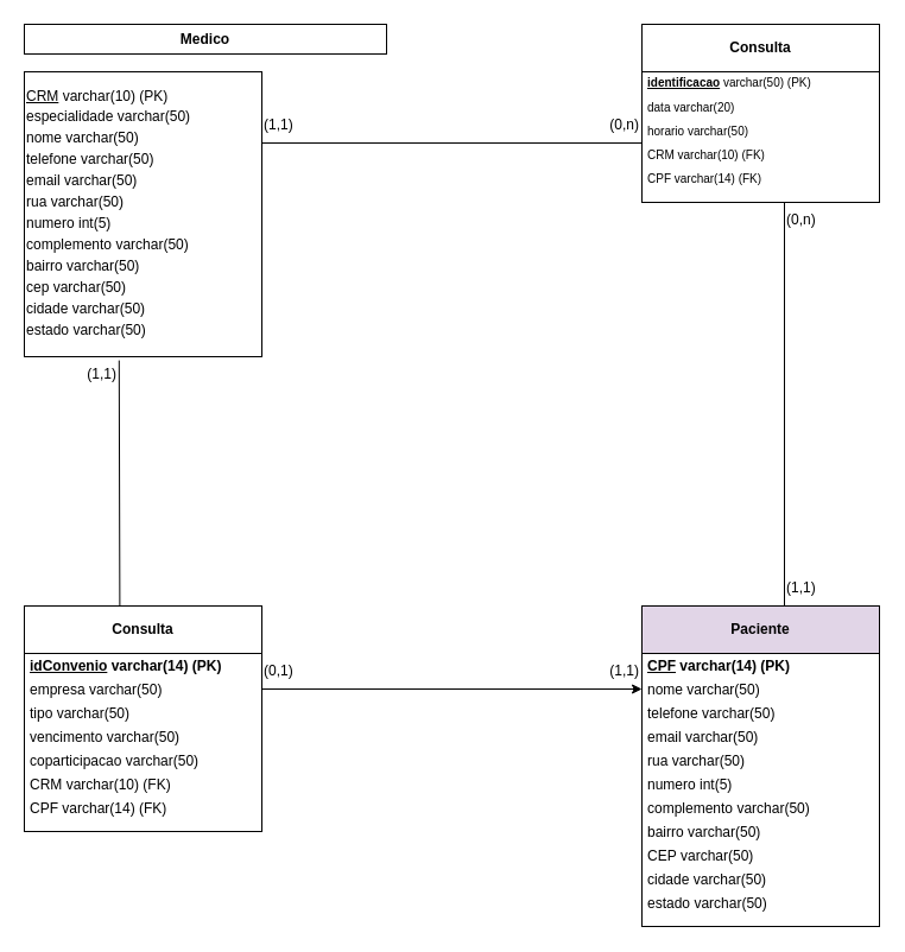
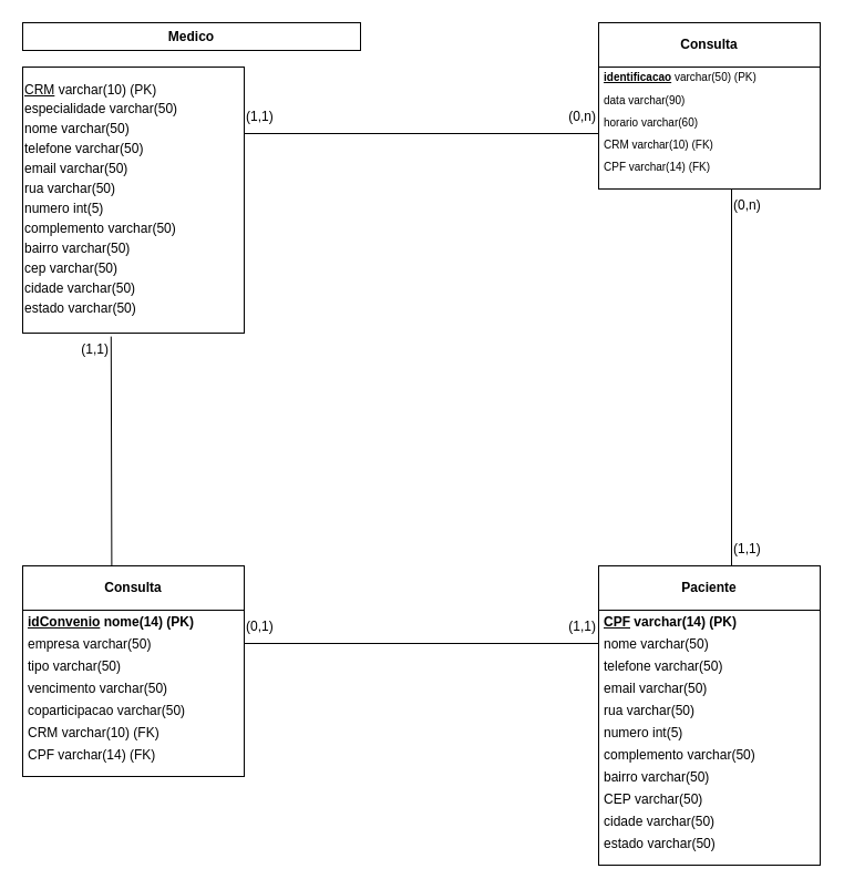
- <mxCell id="10" value="&lt;p style=&quot;text-align: center; line-height: 12px; font-size: 10px;&quot;&gt;data varchar(20)&lt;/p&gt;" style="text;html=1;align=left;verticalAlign=middle;whiteSpace=wrap;rounded=0;spacingLeft=5;spacing=0;horizontal=1;fontSize=10;spacingTop=0;" vertex="1" parent="1"><mxGeometry x="540" y="80" width="200" height="20" as="geometry" /></mxCell>
+ <mxCell id="10" value="&lt;p style=&quot;text-align: center; line-height: 12px; font-size: 10px;&quot;&gt;data varchar(90)&lt;/p&gt;" style="text;html=1;align=left;verticalAlign=middle;whiteSpace=wrap;rounded=0;spacingLeft=5;spacing=0;horizontal=1;fontSize=10;spacingTop=0;" vertex="1" parent="1"><mxGeometry x="540" y="80" width="200" height="20" as="geometry" /></mxCell>
- <mxCell id="7" value="&lt;p style=&quot;text-align: center; line-height: 12px; font-size: 10px;&quot;&gt;horario varchar(50)&lt;/p&gt;" style="text;html=1;align=left;verticalAlign=middle;whiteSpace=wrap;rounded=0;spacingLeft=5;spacing=0;horizontal=1;fontSize=10;spacingTop=0;" vertex="1" parent="1"><mxGeometry x="540" y="100" width="200" height="20" as="geometry" /></mxCell>
+ <mxCell id="7" value="&lt;p style=&quot;text-align: center; line-height: 12px; font-size: 10px;&quot;&gt;horario varchar(60)&lt;/p&gt;" style="text;html=1;align=left;verticalAlign=middle;whiteSpace=wrap;rounded=0;spacingLeft=5;spacing=0;horizontal=1;fontSize=10;spacingTop=0;" vertex="1" parent="1"><mxGeometry x="540" y="100" width="200" height="20" as="geometry" /></mxCell>
- <mxCell id="11" value="Paciente" style="rounded=0;whiteSpace=wrap;html=1;fontStyle=1;fillColor=#e1d5e7;" vertex="1" parent="1"><mxGeometry x="540" y="510" width="200" height="40" as="geometry" /></mxCell>
+ <mxCell id="11" value="Paciente" style="rounded=0;whiteSpace=wrap;html=1;fontStyle=1" vertex="1" parent="1"><mxGeometry x="540" y="510" width="200" height="40" as="geometry" /></mxCell>
- <mxCell id="30" value="&lt;p style=&quot;text-align: center; font-weight: 700; line-height: 12px; font-size: 12px;&quot;&gt;&lt;u style=&quot;font-size: 12px;&quot;&gt;idConvenio&lt;/u&gt;&amp;nbsp;varchar(14) (PK)&lt;/p&gt;" style="text;html=1;align=left;verticalAlign=middle;whiteSpace=wrap;rounded=0;spacingLeft=0;spacing=5;horizontal=1;fontSize=12;spacingTop=0;" vertex="1" parent="1"><mxGeometry x="20" y="550" width="200" height="20" as="geometry" /></mxCell>
+ <mxCell id="30" value="&lt;p style=&quot;text-align: center; font-weight: 700; line-height: 12px; font-size: 12px;&quot;&gt;&lt;u style=&quot;font-size: 12px;&quot;&gt;idConvenio&lt;/u&gt;&amp;nbsp;nome(14) (PK)&lt;/p&gt;" style="text;html=1;align=left;verticalAlign=middle;whiteSpace=wrap;rounded=0;spacingLeft=0;spacing=5;horizontal=1;fontSize=12;spacingTop=0;" vertex="1" parent="1"><mxGeometry x="20" y="550" width="200" height="20" as="geometry" /></mxCell>
- <mxCell id="23" value="" style="endArrow=classic;html=1;rounded=0;exitX=1;exitY=0.5;exitDx=0;exitDy=0;entryX=0;entryY=0.5;entryDx=0;entryDy=0;" edge="1" parent="1" source="31" target="17"><mxGeometry width="50" height="50" relative="1" as="geometry"><mxPoint x="260" y="460" as="sourcePoint" /><mxPoint x="310" y="410" as="targetPoint" /></mxGeometry></mxCell>
+ <mxCell id="23" value="" style="endArrow=none;html=1;rounded=0;exitX=1;exitY=0.5;exitDx=0;exitDy=0;entryX=0;entryY=0.5;entryDx=0;entryDy=0;" edge="1" parent="1" source="31" target="17"><mxGeometry width="50" height="50" relative="1" as="geometry"><mxPoint x="260" y="460" as="sourcePoint" /><mxPoint x="310" y="410" as="targetPoint" /></mxGeometry></mxCell>
